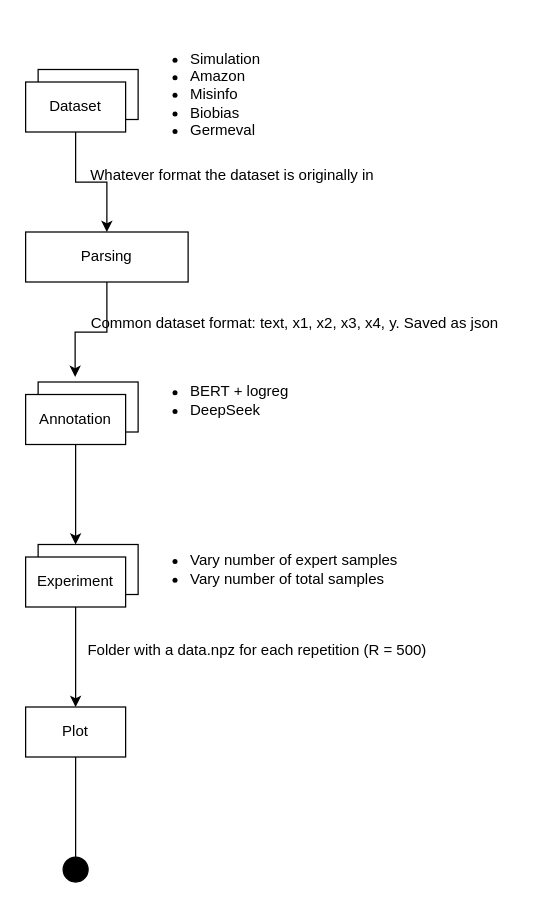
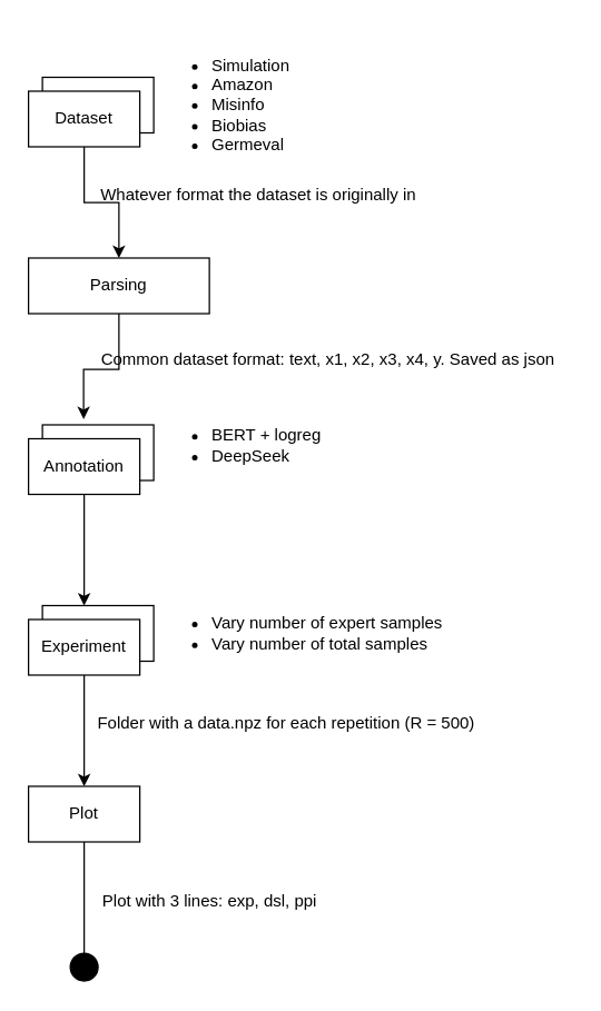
+ <mxCell id="22" value="Plot with 3 lines: exp, dsl, ppi" style="text;html=1;align=center;verticalAlign=middle;resizable=0;points=[];autosize=1;strokeColor=none;fillColor=none;" vertex="1" parent="1"><mxGeometry x="60" y="633" width="180" height="30" as="geometry" /></mxCell>
